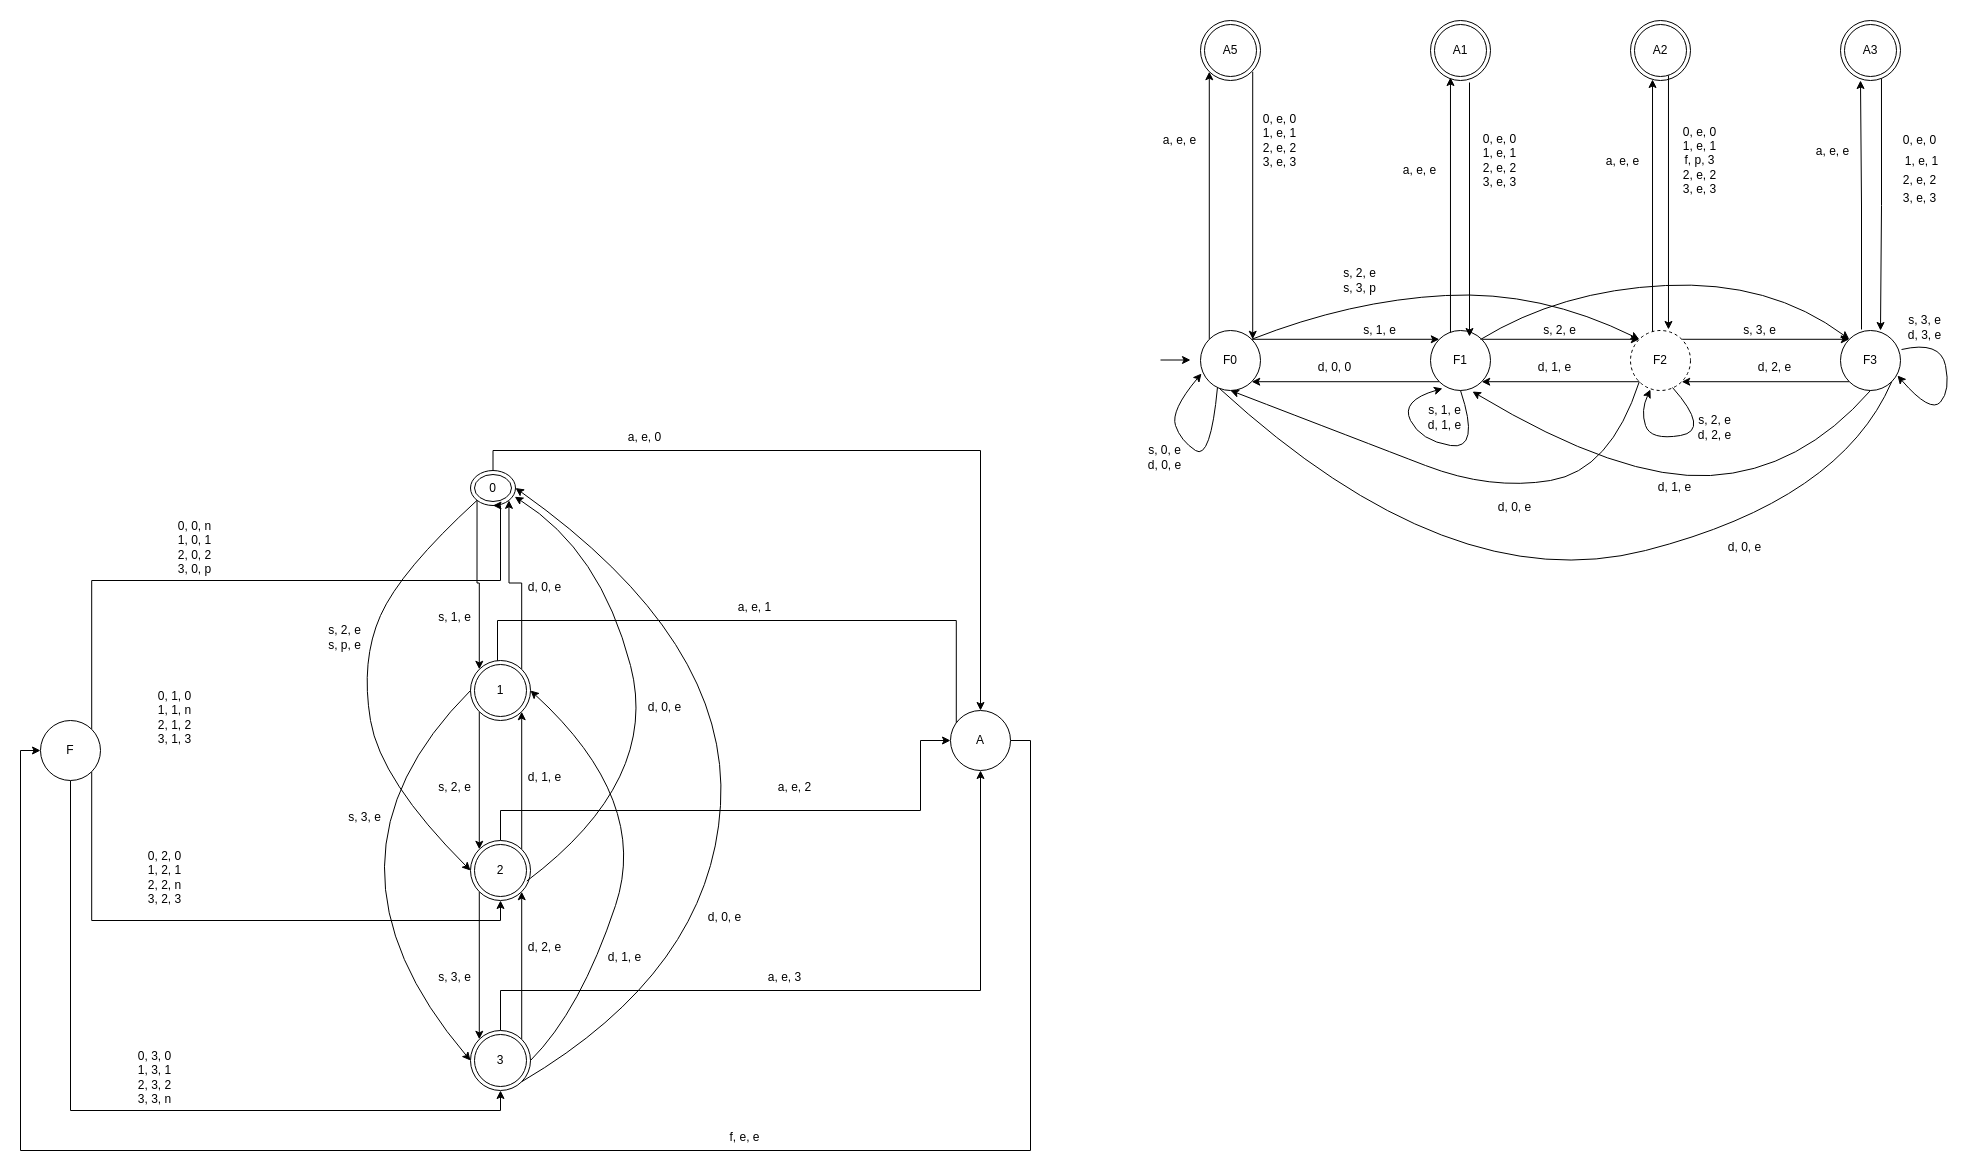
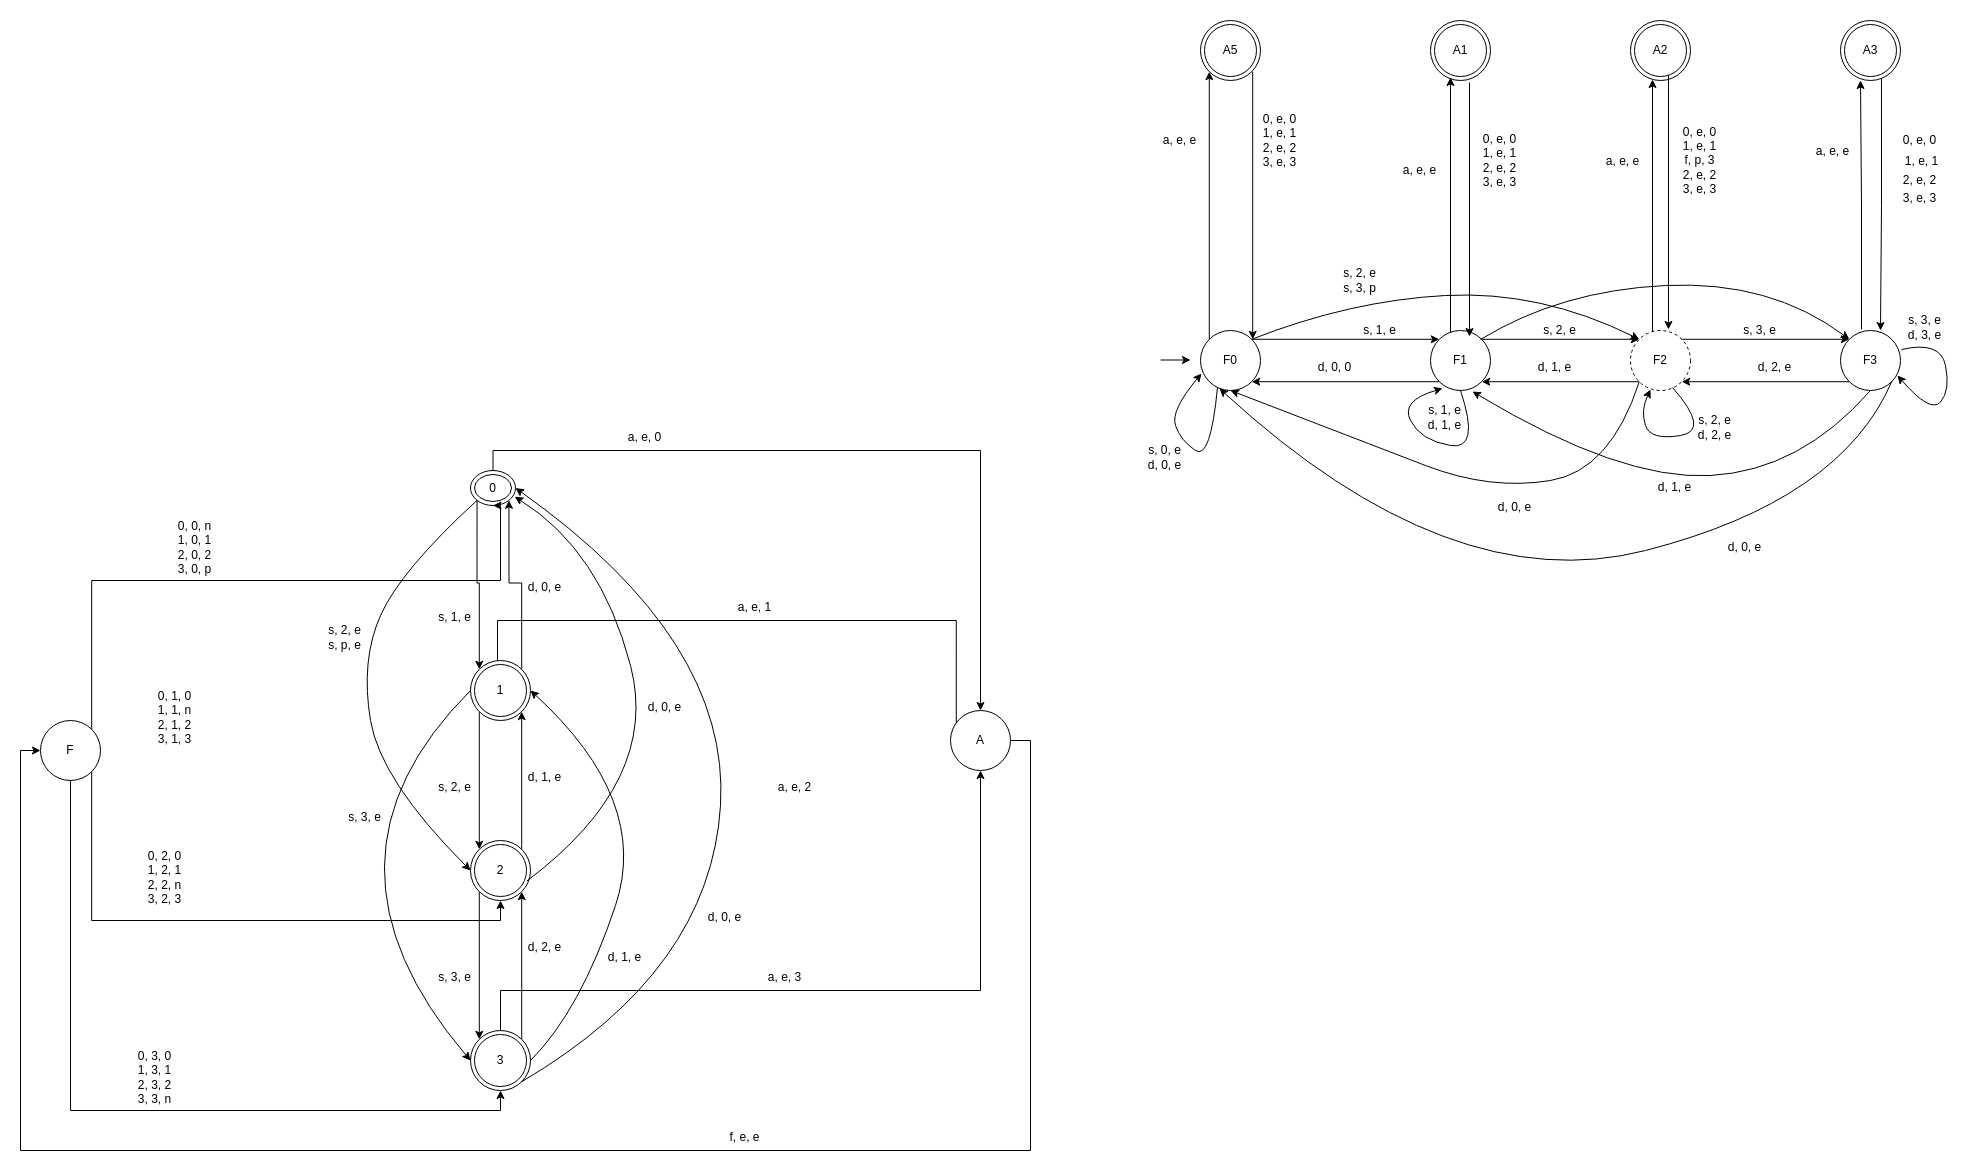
- <mxCell id="99" value="" style="curved=1;endArrow=none;html=1;rounded=0;exitX=1;exitY=1;exitDx=0;exitDy=0;entryX=0.317;entryY=0.967;entryDx=0;entryDy=0;entryPerimeter=0;" edge="1" parent="1" source="16" target="5"><mxGeometry width="50" height="50" relative="1" as="geometry"><mxPoint x="1880" y="400" as="sourcePoint" /><mxPoint x="1482" y="401" as="targetPoint" /><Array as="points"><mxPoint x="1840" y="500" /><mxPoint x="1450" y="600" /></Array></mxGeometry></mxCell>
+ <mxCell id="99" value="" style="curved=1;endArrow=classic;html=1;rounded=0;exitX=1;exitY=1;exitDx=0;exitDy=0;entryX=0.317;entryY=0.967;entryDx=0;entryDy=0;entryPerimeter=0;" edge="1" parent="1" source="16" target="5"><mxGeometry width="50" height="50" relative="1" as="geometry"><mxPoint x="1880" y="400" as="sourcePoint" /><mxPoint x="1482" y="401" as="targetPoint" /><Array as="points"><mxPoint x="1840" y="500" /><mxPoint x="1450" y="600" /></Array></mxGeometry></mxCell>
- <mxCell id="52" style="edgeStyle=orthogonalEdgeStyle;rounded=0;orthogonalLoop=1;jettySize=auto;html=1;exitX=0.5;exitY=0;exitDx=0;exitDy=0;entryX=0;entryY=0.5;entryDx=0;entryDy=0;" parent="1" source="53" target="68" edge="1"><mxGeometry relative="1" as="geometry"><mxPoint x="930" y="770" as="targetPoint" /><Array as="points"><mxPoint x="500" y="810" /><mxPoint x="920" y="810" /><mxPoint x="920" y="740" /></Array></mxGeometry></mxCell>
